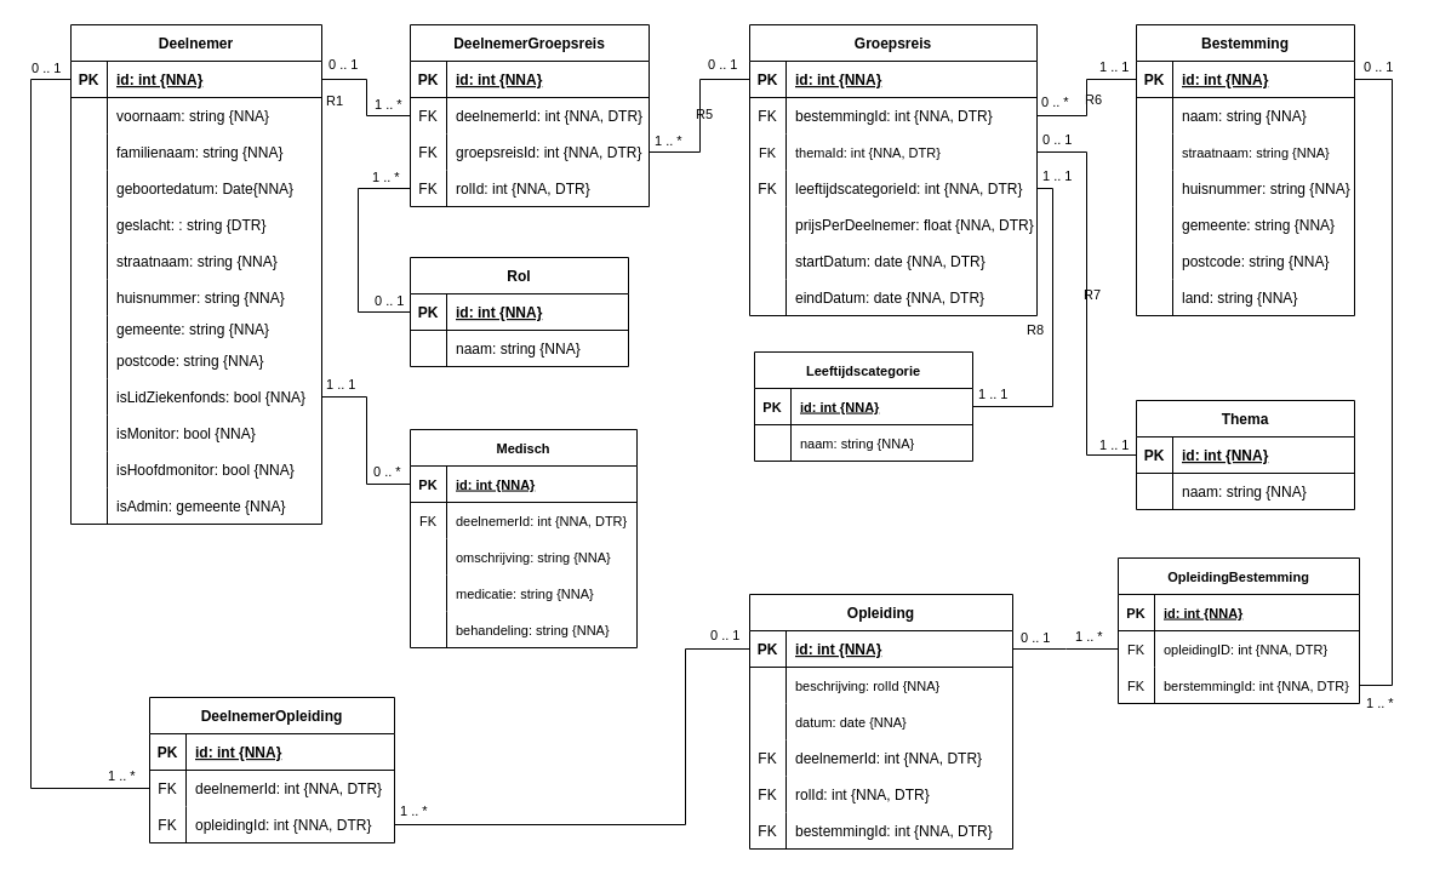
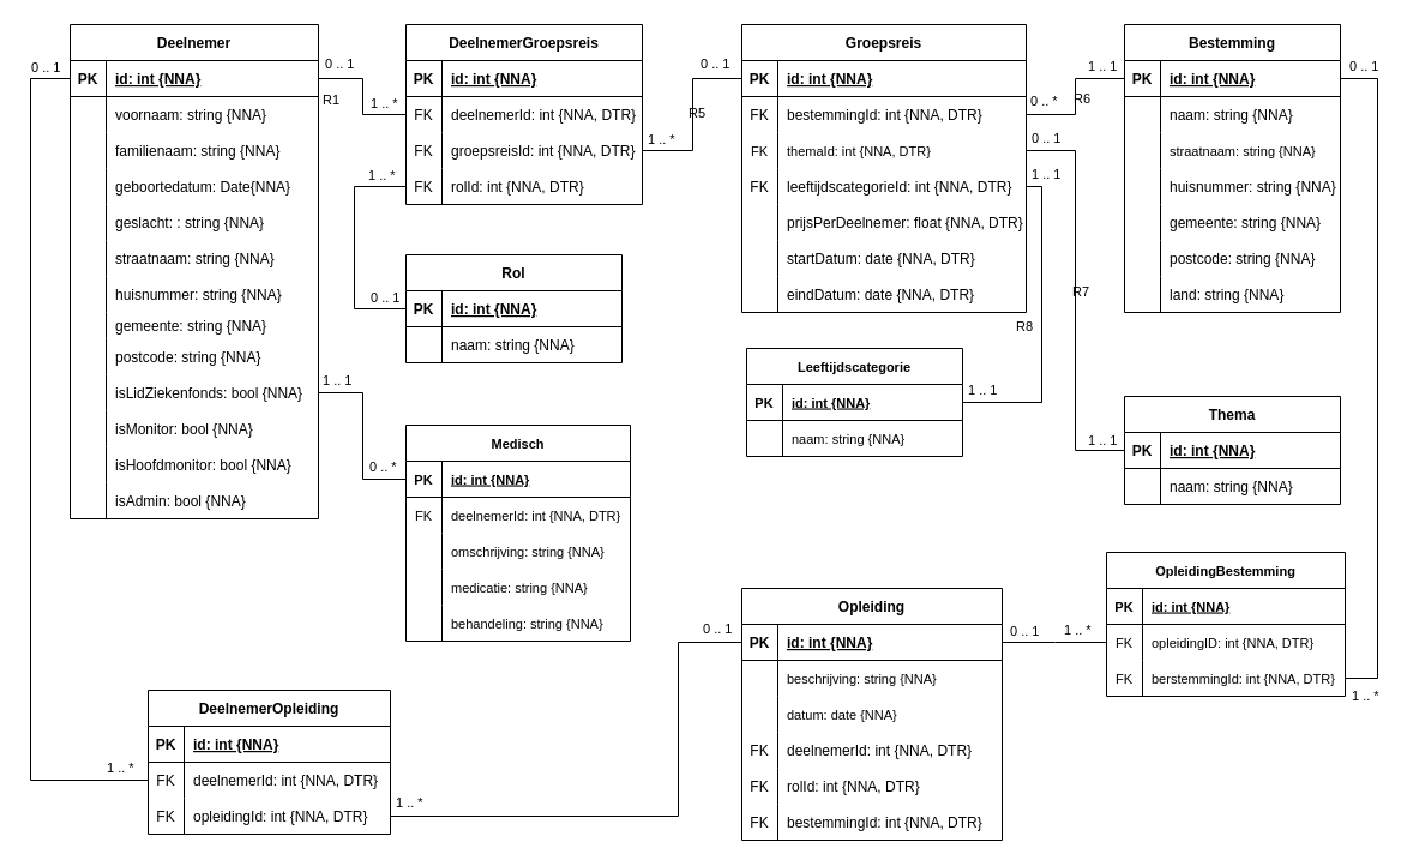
- <mxCell id="58" value="geslacht: : string {DTR}" style="shape=partialRectangle;connectable=0;fillColor=none;top=0;left=0;bottom=0;right=0;align=left;spacingLeft=6;overflow=hidden;" parent="56" vertex="1"><mxGeometry x="30" width="177" height="30" as="geometry"><mxRectangle width="177" height="30" as="alternateBounds" /></mxGeometry></mxCell>
+ <mxCell id="58" value="geslacht: : string {NNA}" style="shape=partialRectangle;connectable=0;fillColor=none;top=0;left=0;bottom=0;right=0;align=left;spacingLeft=6;overflow=hidden;" parent="56" vertex="1"><mxGeometry x="30" width="177" height="30" as="geometry"><mxRectangle width="177" height="30" as="alternateBounds" /></mxGeometry></mxCell>
- <mxCell id="82" value="isAdmin: gemeente {NNA}" style="shape=partialRectangle;connectable=0;fillColor=none;top=0;left=0;bottom=0;right=0;align=left;spacingLeft=6;overflow=hidden;" parent="80" vertex="1"><mxGeometry x="30" width="177" height="30" as="geometry"><mxRectangle width="177" height="30" as="alternateBounds" /></mxGeometry></mxCell>
+ <mxCell id="82" value="isAdmin: bool {NNA}" style="shape=partialRectangle;connectable=0;fillColor=none;top=0;left=0;bottom=0;right=0;align=left;spacingLeft=6;overflow=hidden;" parent="80" vertex="1"><mxGeometry x="30" width="177" height="30" as="geometry"><mxRectangle width="177" height="30" as="alternateBounds" /></mxGeometry></mxCell>
- <mxCell id="30" value="beschrijving: rolId {NNA}" style="shape=partialRectangle;connectable=0;fillColor=none;top=0;left=0;bottom=0;right=0;align=left;spacingLeft=6;overflow=hidden;fontFamily=Helvetica;fontSize=11;fontColor=default;" parent="28" vertex="1"><mxGeometry x="30" width="187" height="30" as="geometry"><mxRectangle width="187" height="30" as="alternateBounds" /></mxGeometry></mxCell>
+ <mxCell id="30" value="beschrijving: string {NNA}" style="shape=partialRectangle;connectable=0;fillColor=none;top=0;left=0;bottom=0;right=0;align=left;spacingLeft=6;overflow=hidden;fontFamily=Helvetica;fontSize=11;fontColor=default;" parent="28" vertex="1"><mxGeometry x="30" width="187" height="30" as="geometry"><mxRectangle width="187" height="30" as="alternateBounds" /></mxGeometry></mxCell>
